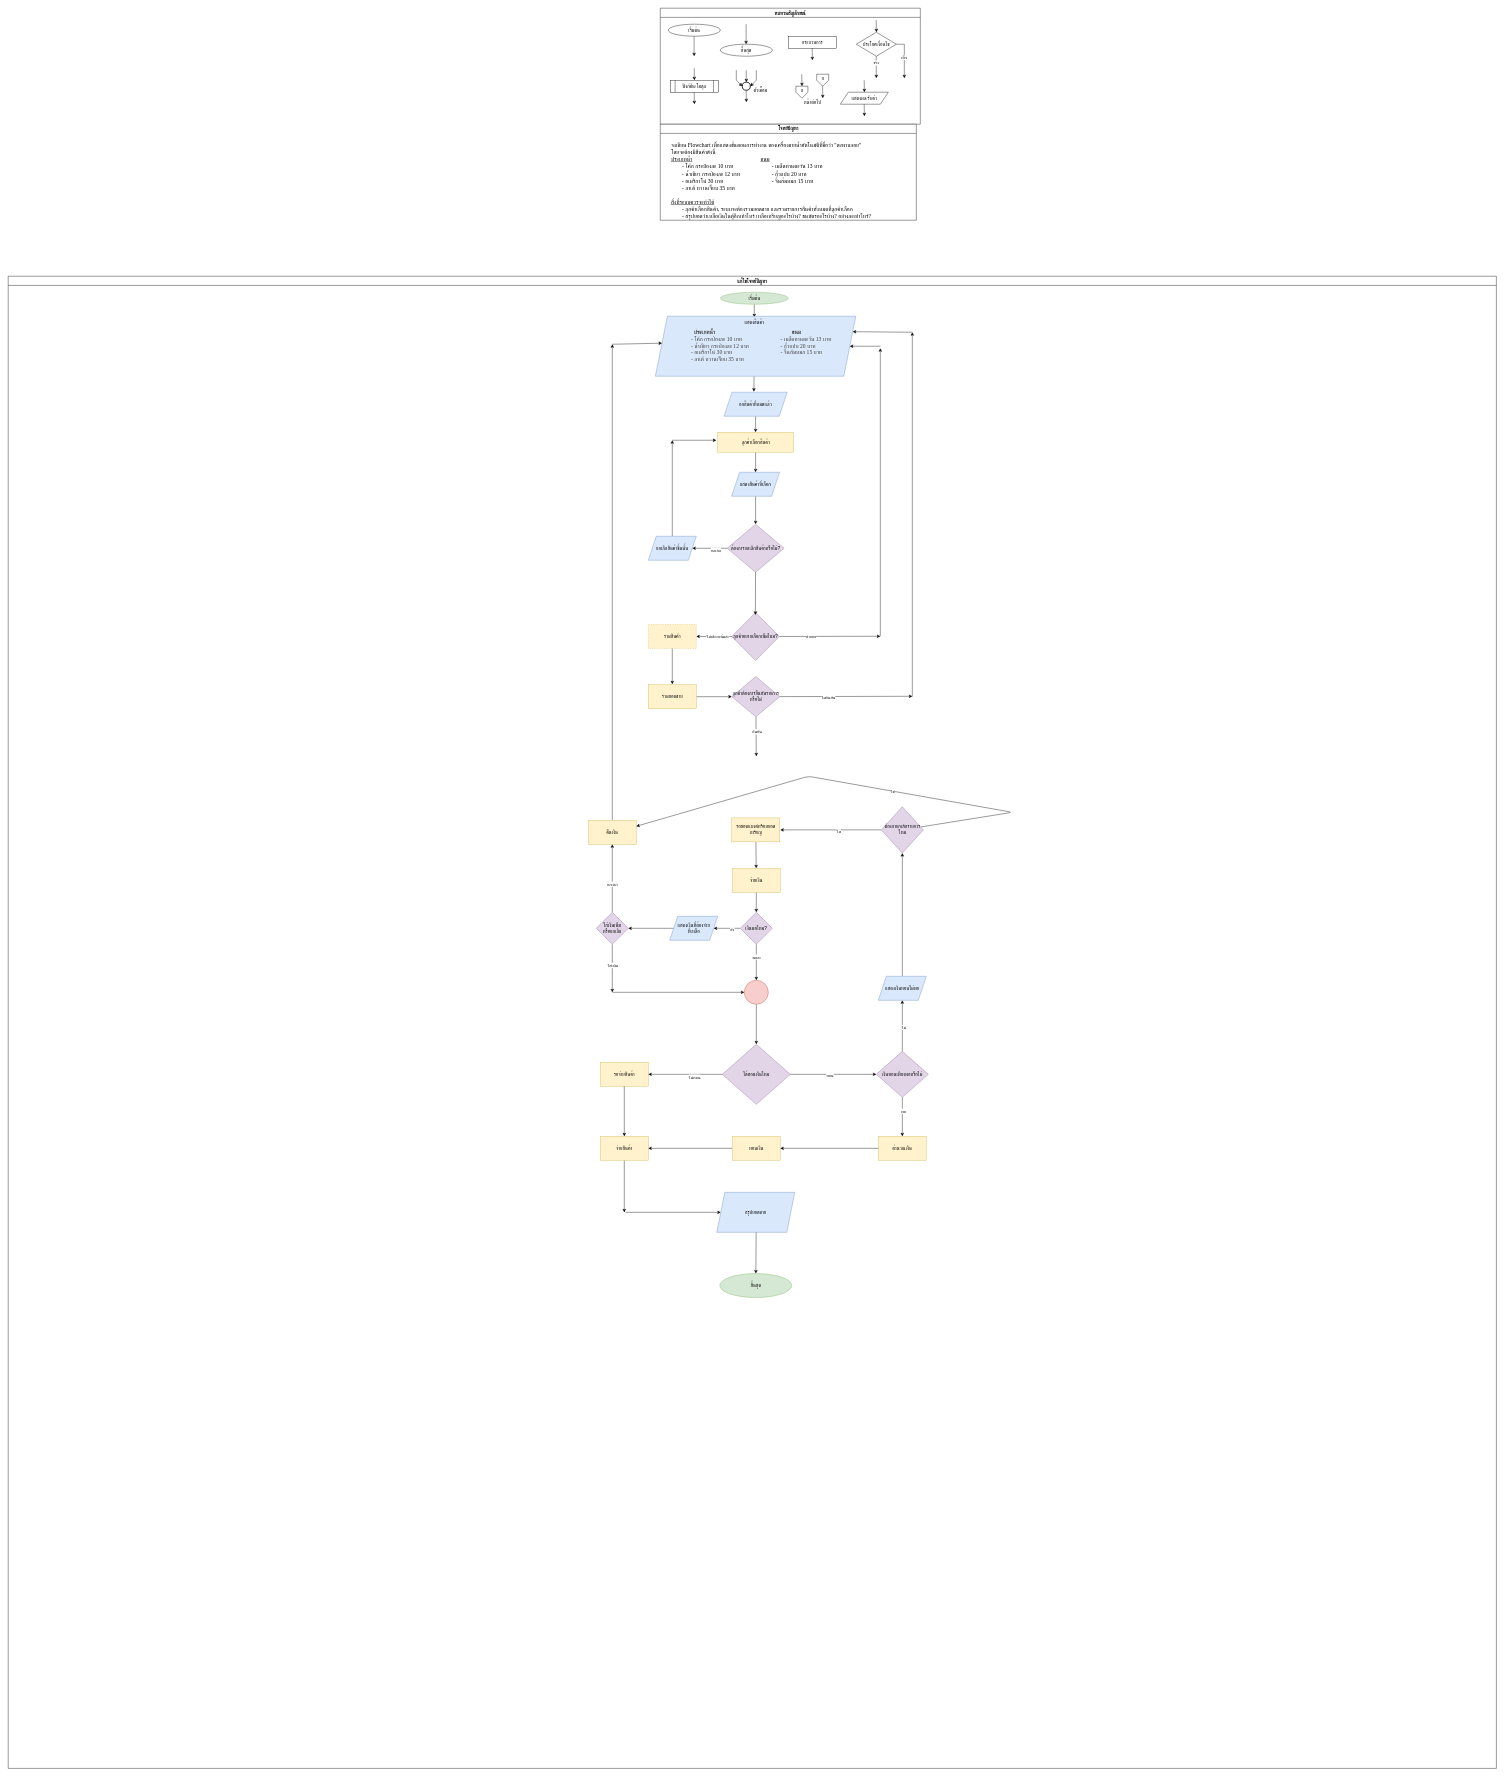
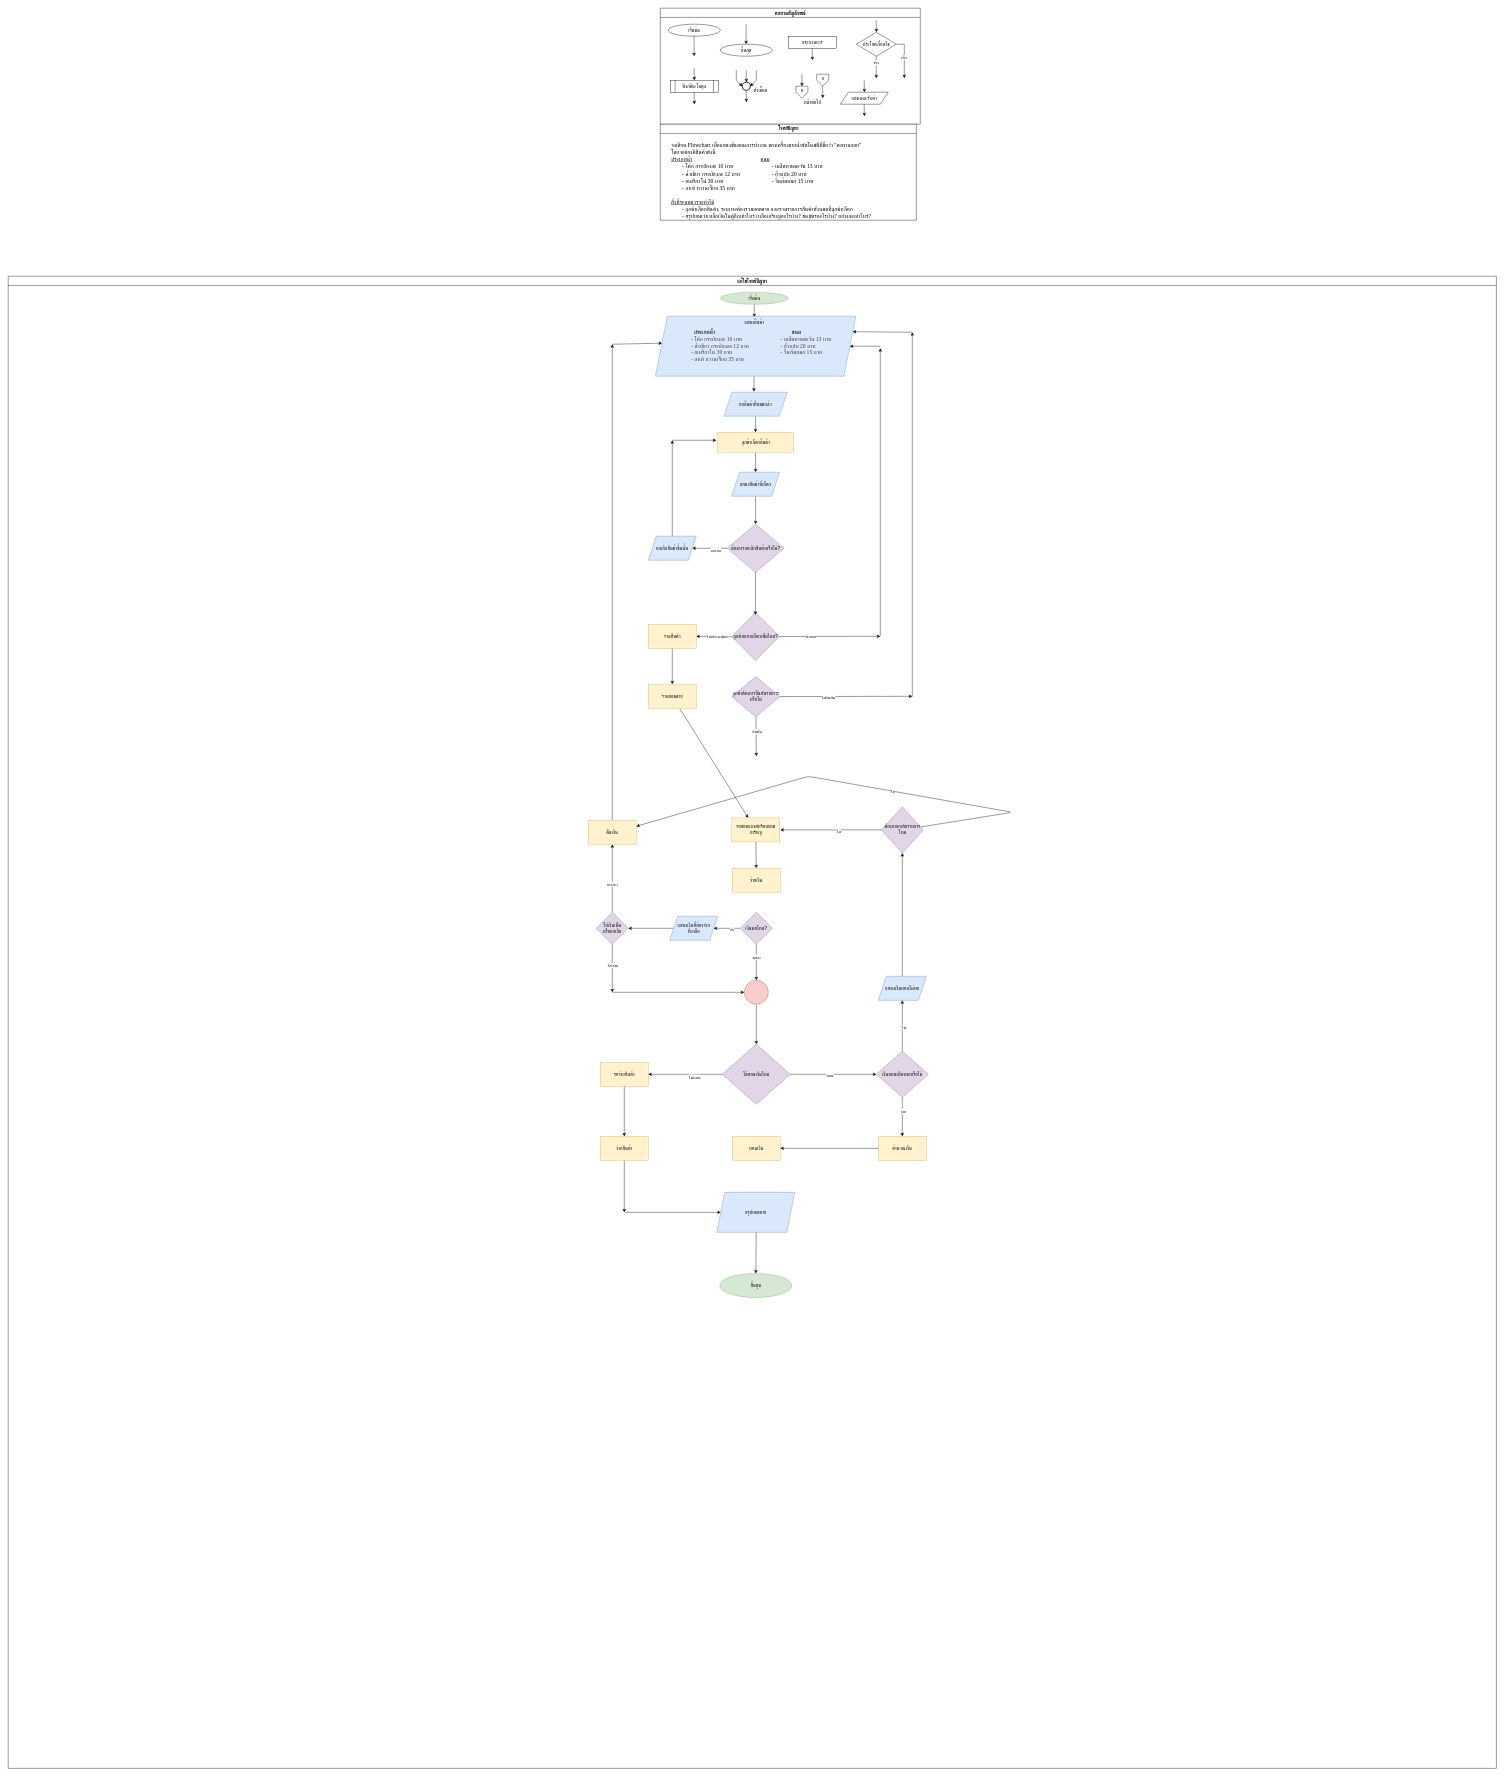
- <mxCell id="48" value="รวมสินค้า" style="rounded=0;whiteSpace=wrap;html=1;fillColor=#fff2cc;strokeColor=#d6b656;dashed=1;" parent="34" vertex="1"><mxGeometry x="1600" y="870.5" width="120" height="60" as="geometry" /></mxCell>
+ <mxCell id="48" value="รวมสินค้า" style="rounded=0;whiteSpace=wrap;html=1;fillColor=#fff2cc;strokeColor=#d6b656;" parent="34" vertex="1"><mxGeometry x="1600" y="870.5" width="120" height="60" as="geometry" /></mxCell>
- <mxCell id="49" style="edgeStyle=none;html=1;entryX=0;entryY=0.5;entryDx=0;entryDy=0;" edge="1" parent="34" source="50" target="76"><mxGeometry relative="1" as="geometry" /></mxCell>
+ <mxCell id="49" style="edgeStyle=none;html=1;" edge="1" parent="34" source="50" target="78"><mxGeometry relative="1" as="geometry" /></mxCell>
- <mxCell id="51" style="edgeStyle=none;html=1;entryX=0.5;entryY=0;entryDx=0;entryDy=0;" edge="1" parent="34" source="52" target="57"><mxGeometry relative="1" as="geometry" /></mxCell>
- <mxCell id="103" style="edgeStyle=none;html=1;entryX=1;entryY=0.5;entryDx=0;entryDy=0;" edge="1" parent="34" source="104" target="99"><mxGeometry relative="1" as="geometry" /></mxCell>
